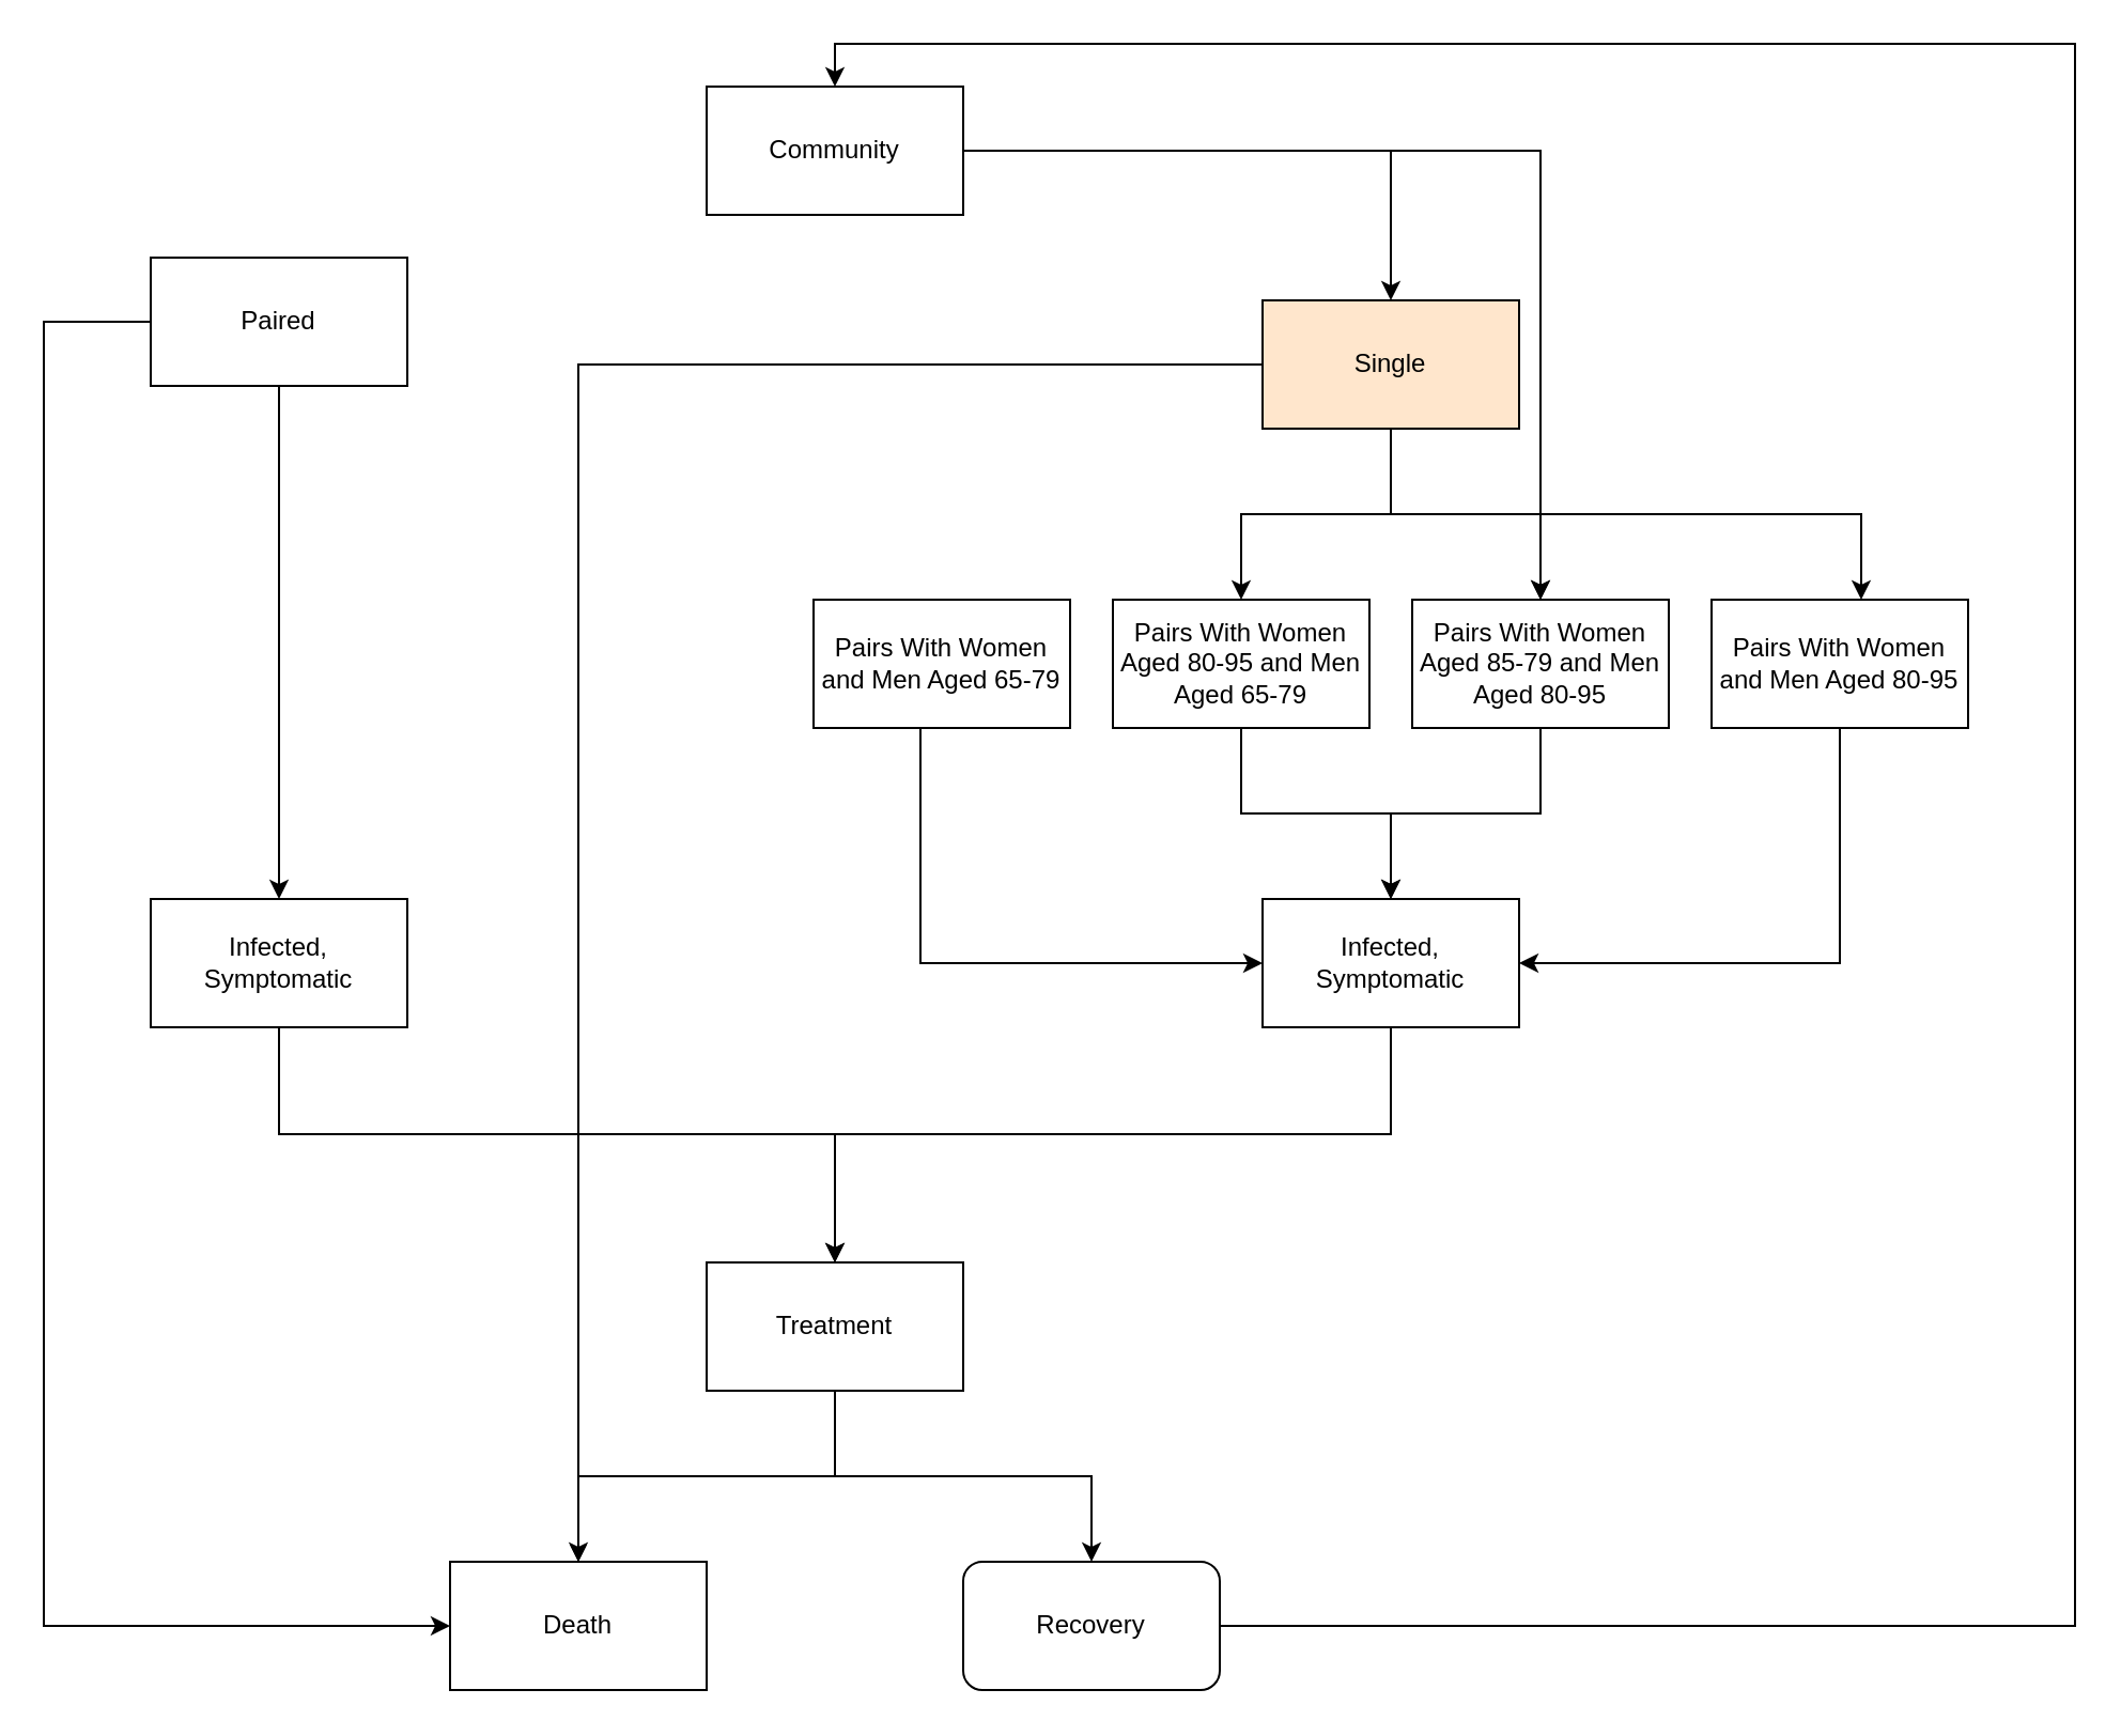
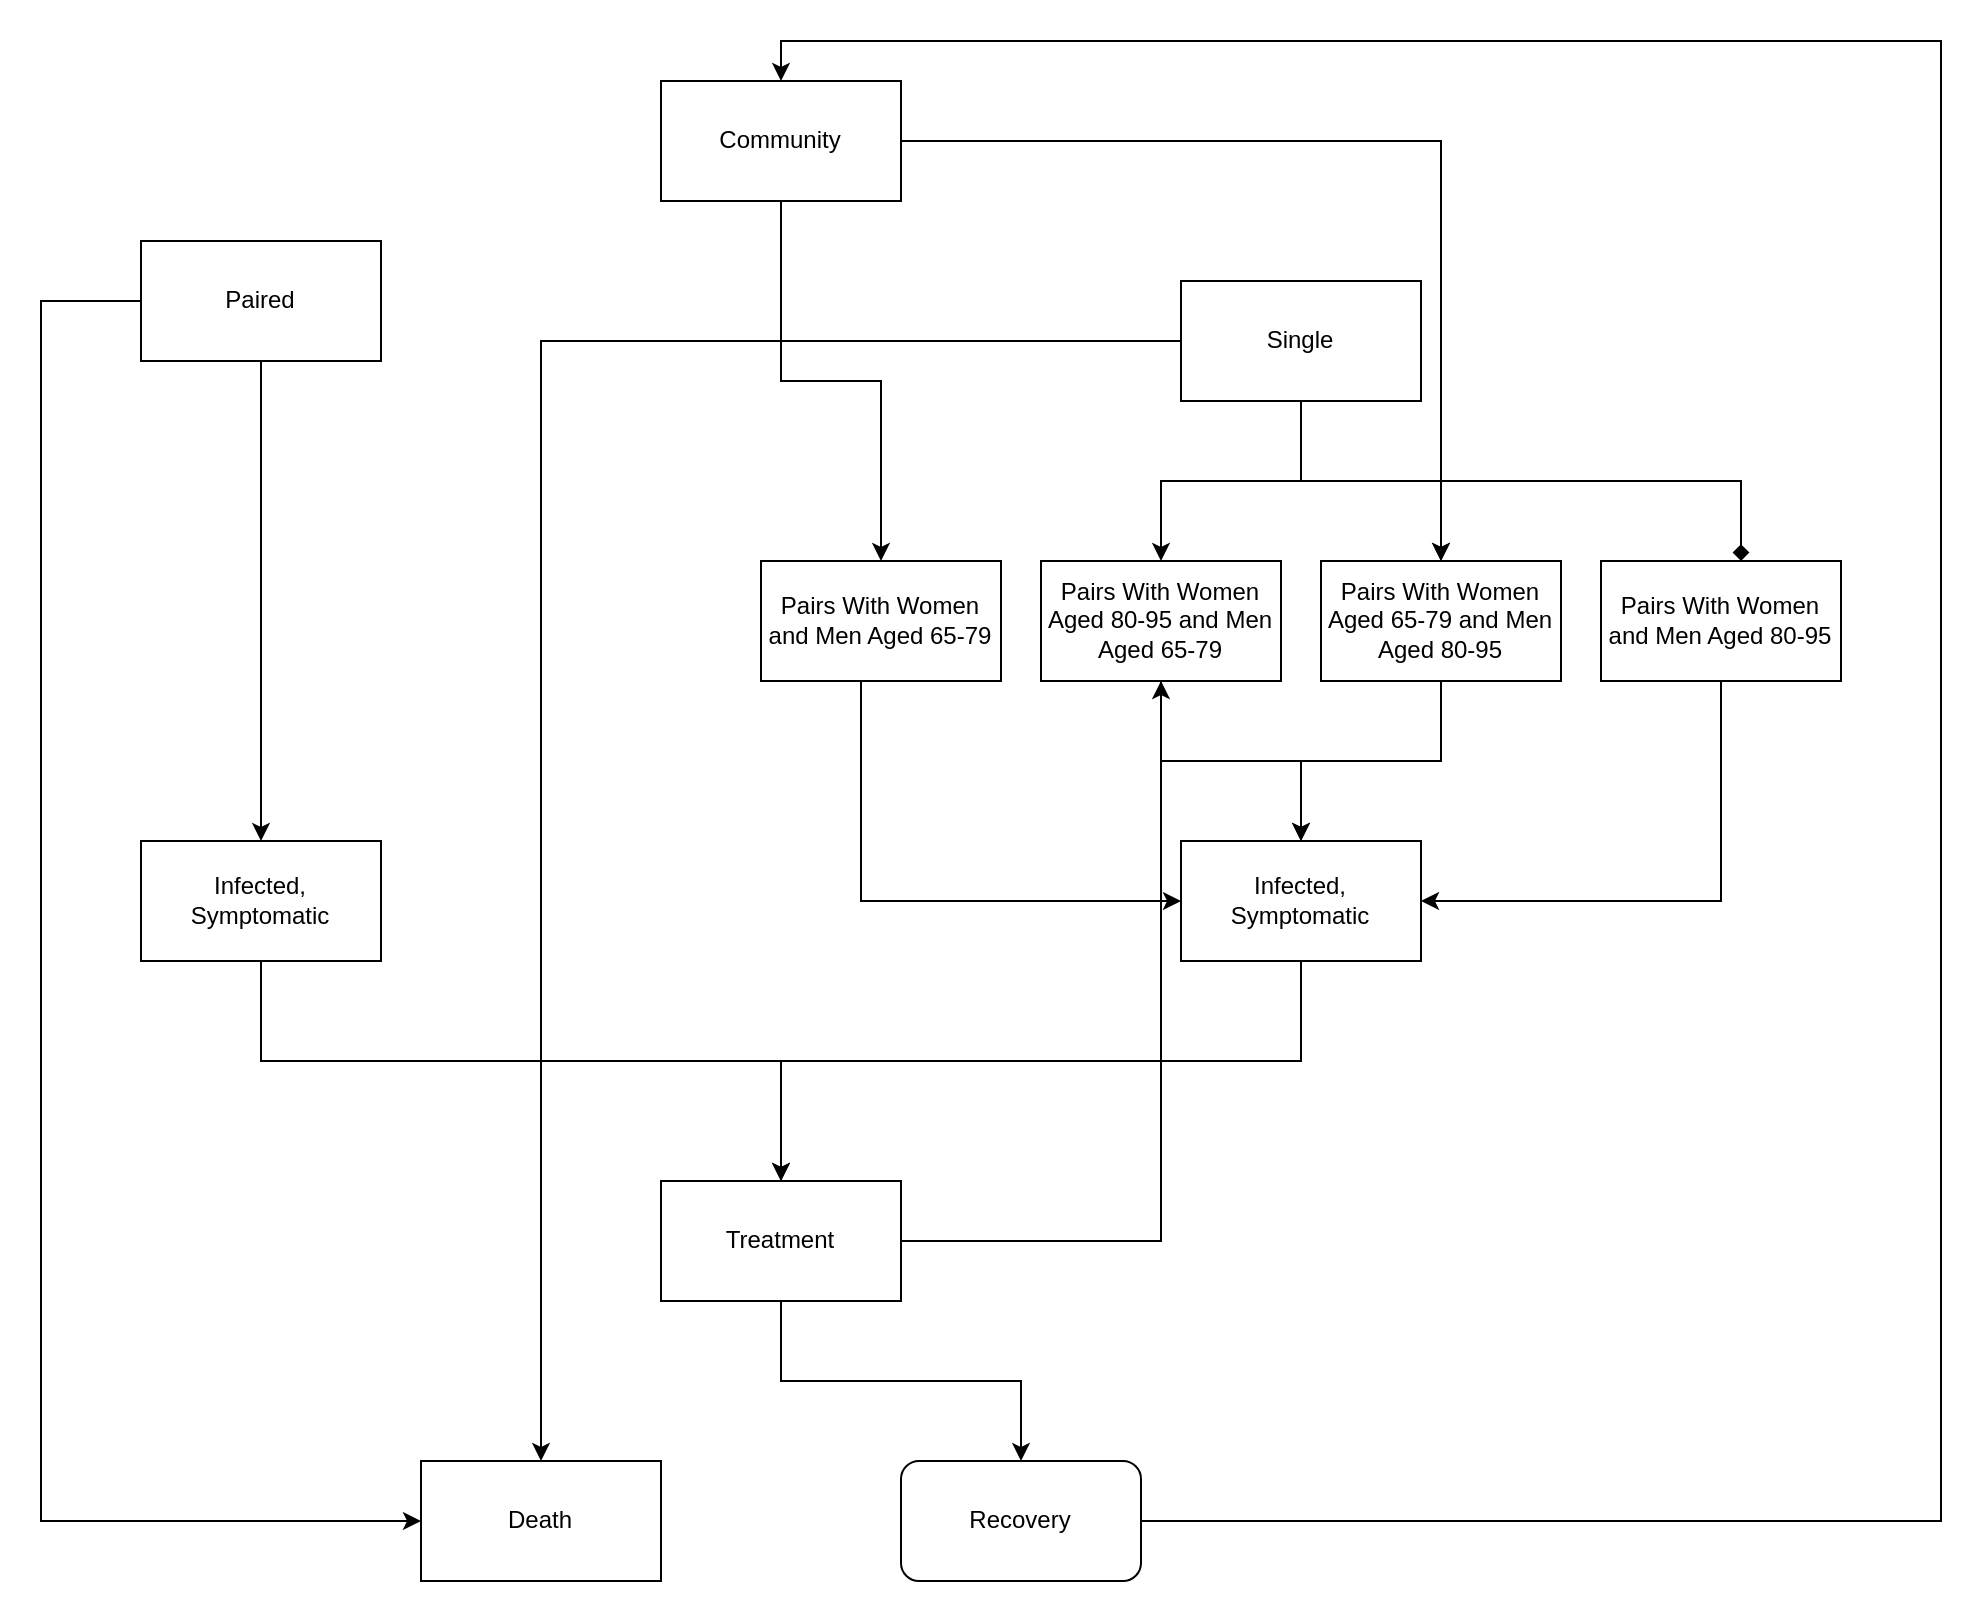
- <mxCell id="2" value="" style="edgeStyle=orthogonalEdgeStyle;rounded=0;orthogonalLoop=1;jettySize=auto;html=1;" edge="1" parent="1" source="4" target="20"><mxGeometry relative="1" as="geometry" /></mxCell>
+ <mxCell id="2" value="" style="edgeStyle=orthogonalEdgeStyle;rounded=0;orthogonalLoop=1;jettySize=auto;html=1;" edge="1" parent="1" source="4" target="28"><mxGeometry relative="1" as="geometry" /></mxCell>
- <mxCell id="19" value="" style="edgeStyle=orthogonalEdgeStyle;rounded=0;orthogonalLoop=1;jettySize=auto;html=1;entryX=0.5;entryY=0;entryDx=0;entryDy=0;endArrow=open;" edge="1" parent="1" source="20" target="15"><mxGeometry relative="1" as="geometry"><mxPoint x="510" y="170" as="targetPoint" /></mxGeometry></mxCell>
+ <mxCell id="19" value="" style="edgeStyle=orthogonalEdgeStyle;rounded=0;orthogonalLoop=1;jettySize=auto;html=1;entryX=0.5;entryY=0;entryDx=0;entryDy=0;" edge="1" parent="1" source="20" target="15"><mxGeometry relative="1" as="geometry"><mxPoint x="510" y="170" as="targetPoint" /></mxGeometry></mxCell>
- <mxCell id="20" value="Single" style="rounded=0;whiteSpace=wrap;html=1;fillColor=#ffe6cc;" vertex="1" parent="1"><mxGeometry x="590" y="140" width="120" height="60" as="geometry" /></mxCell>
+ <mxCell id="20" value="Single" style="rounded=0;whiteSpace=wrap;html=1;" vertex="1" parent="1"><mxGeometry x="590" y="140" width="120" height="60" as="geometry" /></mxCell>
- <mxCell id="16" value="" style="edgeStyle=orthogonalEdgeStyle;rounded=0;orthogonalLoop=1;jettySize=auto;html=1;" edge="1" parent="1" source="20" target="26"><mxGeometry relative="1" as="geometry"><Array as="points"><mxPoint x="650" y="240" /><mxPoint x="870" y="240" /></Array></mxGeometry></mxCell>
+ <mxCell id="16" value="" style="edgeStyle=orthogonalEdgeStyle;rounded=0;orthogonalLoop=1;jettySize=auto;html=1;endArrow=diamond;" edge="1" parent="1" source="20" target="26"><mxGeometry relative="1" as="geometry"><Array as="points"><mxPoint x="650" y="240" /><mxPoint x="870" y="240" /></Array></mxGeometry></mxCell>
- <mxCell id="24" value="Pairs With Women Aged 85-79 and Men Aged 80-95" style="rounded=0;whiteSpace=wrap;html=1;" vertex="1" parent="1"><mxGeometry x="660" y="280" width="120" height="60" as="geometry" /></mxCell>
+ <mxCell id="24" value="Pairs With Women Aged 65-79 and Men Aged 80-95" style="rounded=0;whiteSpace=wrap;html=1;" vertex="1" parent="1"><mxGeometry x="660" y="280" width="120" height="60" as="geometry" /></mxCell>
- <mxCell id="10" value="" style="edgeStyle=orthogonalEdgeStyle;rounded=0;orthogonalLoop=1;jettySize=auto;html=1;" edge="1" parent="1" source="12" target="15"><mxGeometry relative="1" as="geometry" /></mxCell>
+ <mxCell id="10" value="" style="edgeStyle=orthogonalEdgeStyle;rounded=0;orthogonalLoop=1;jettySize=auto;html=1;" edge="1" parent="1" source="12" target="22"><mxGeometry relative="1" as="geometry" /></mxCell>
